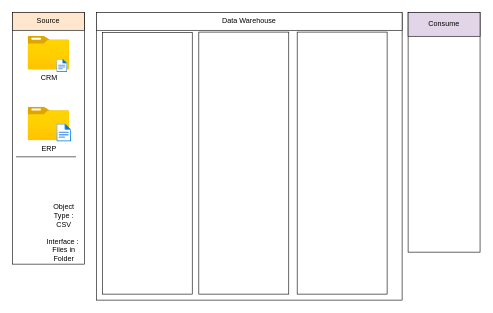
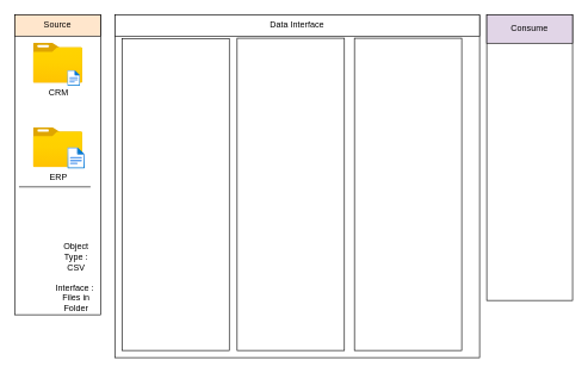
- <mxCell id="5" value="Data Warehouse" style="rounded=0;whiteSpace=wrap;html=1;" parent="1" vertex="1"><mxGeometry x="160" y="20" width="510" height="30" as="geometry" /></mxCell>
+ <mxCell id="5" value="Data Interface" style="rounded=0;whiteSpace=wrap;html=1;" parent="1" vertex="1"><mxGeometry x="160" y="20" width="510" height="30" as="geometry" /></mxCell>
